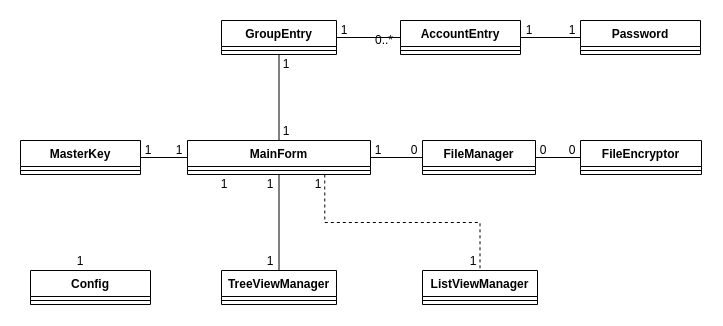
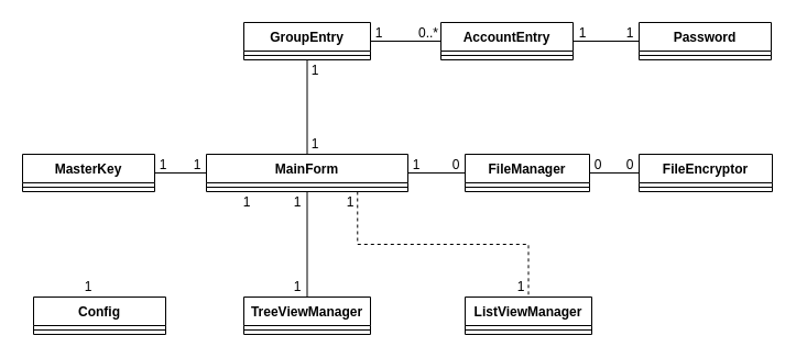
- <mxCell id="42" value="0..*" style="text;html=1;strokeColor=none;fillColor=none;align=center;verticalAlign=middle;whiteSpace=wrap;rounded=0;" vertex="1" parent="1"><mxGeometry x="376" y="30" width="16" height="19" as="geometry" /></mxCell>
+ <mxCell id="42" value="0..*" style="text;html=1;strokeColor=none;fillColor=none;align=center;verticalAlign=middle;whiteSpace=wrap;rounded=0;" vertex="1" parent="1"><mxGeometry x="381" y="20" width="16" height="19" as="geometry" /></mxCell>
